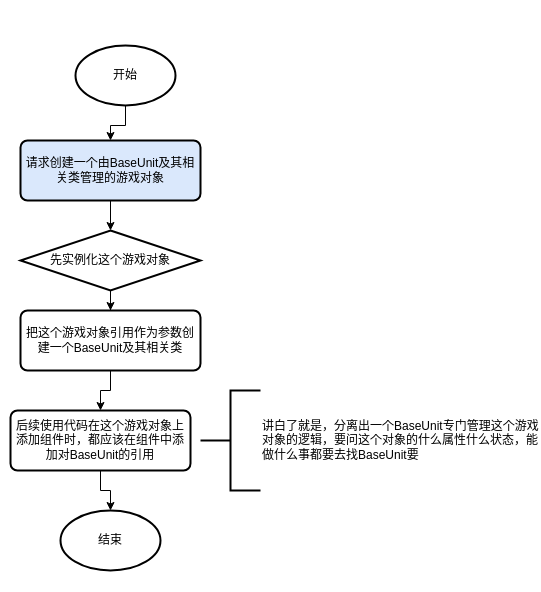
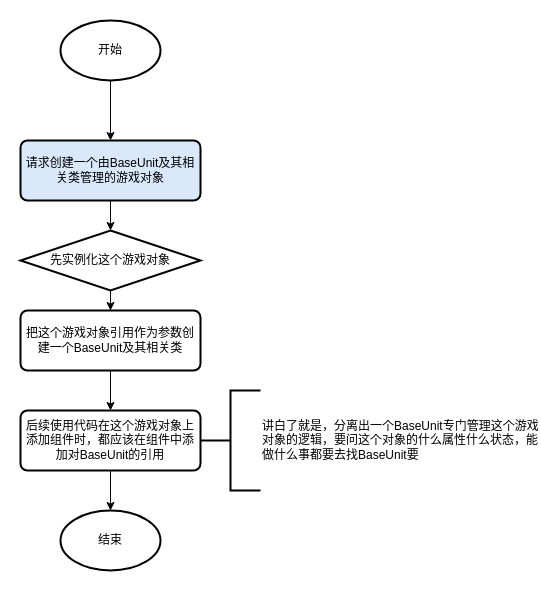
- <mxCell id="3" value="开始" style="strokeWidth=2;html=1;shape=mxgraph.flowchart.start_1;whiteSpace=wrap;" vertex="1" parent="1"><mxGeometry x="75" y="45" width="100" height="60" as="geometry" /></mxCell>
+ <mxCell id="3" value="开始" style="strokeWidth=2;html=1;shape=mxgraph.flowchart.start_1;whiteSpace=wrap;" vertex="1" parent="1"><mxGeometry x="60" y="20" width="100" height="60" as="geometry" /></mxCell>
- <mxCell id="12" value="后续使用代码在这个游戏对象上添加组件时，都应该在组件中添加对BaseUnit的引用" style="rounded=1;whiteSpace=wrap;html=1;absoluteArcSize=1;arcSize=14;strokeWidth=2;" vertex="1" parent="1"><mxGeometry x="10" y="410" width="180" height="60" as="geometry" /></mxCell>
+ <mxCell id="12" value="后续使用代码在这个游戏对象上添加组件时，都应该在组件中添加对BaseUnit的引用" style="rounded=1;whiteSpace=wrap;html=1;absoluteArcSize=1;arcSize=14;strokeWidth=2;" vertex="1" parent="1"><mxGeometry x="20" y="410" width="180" height="60" as="geometry" /></mxCell>
